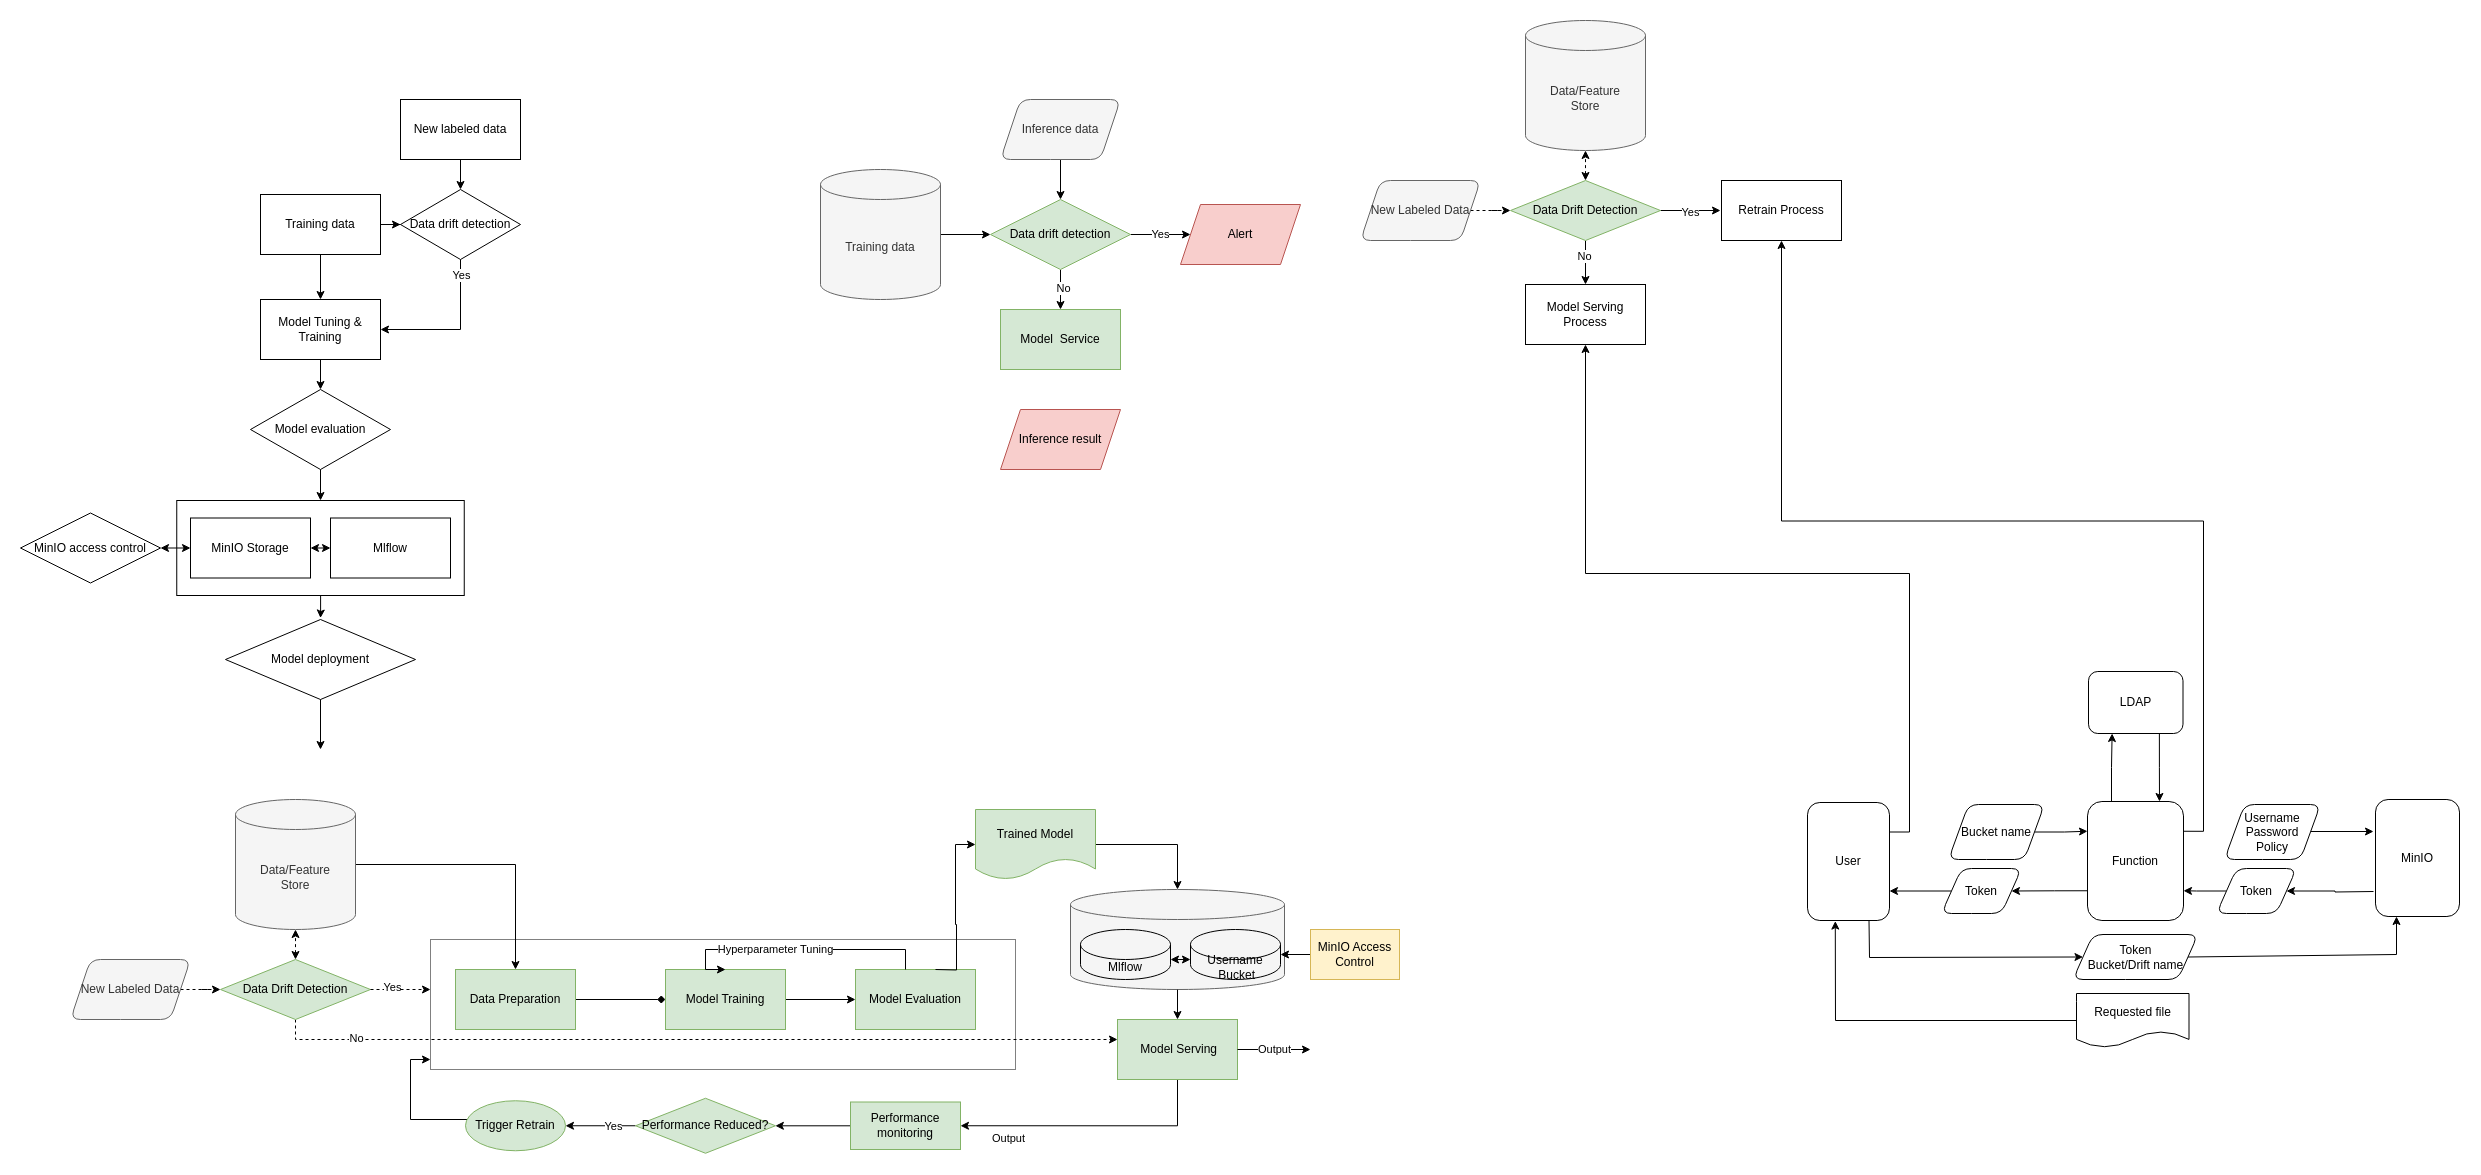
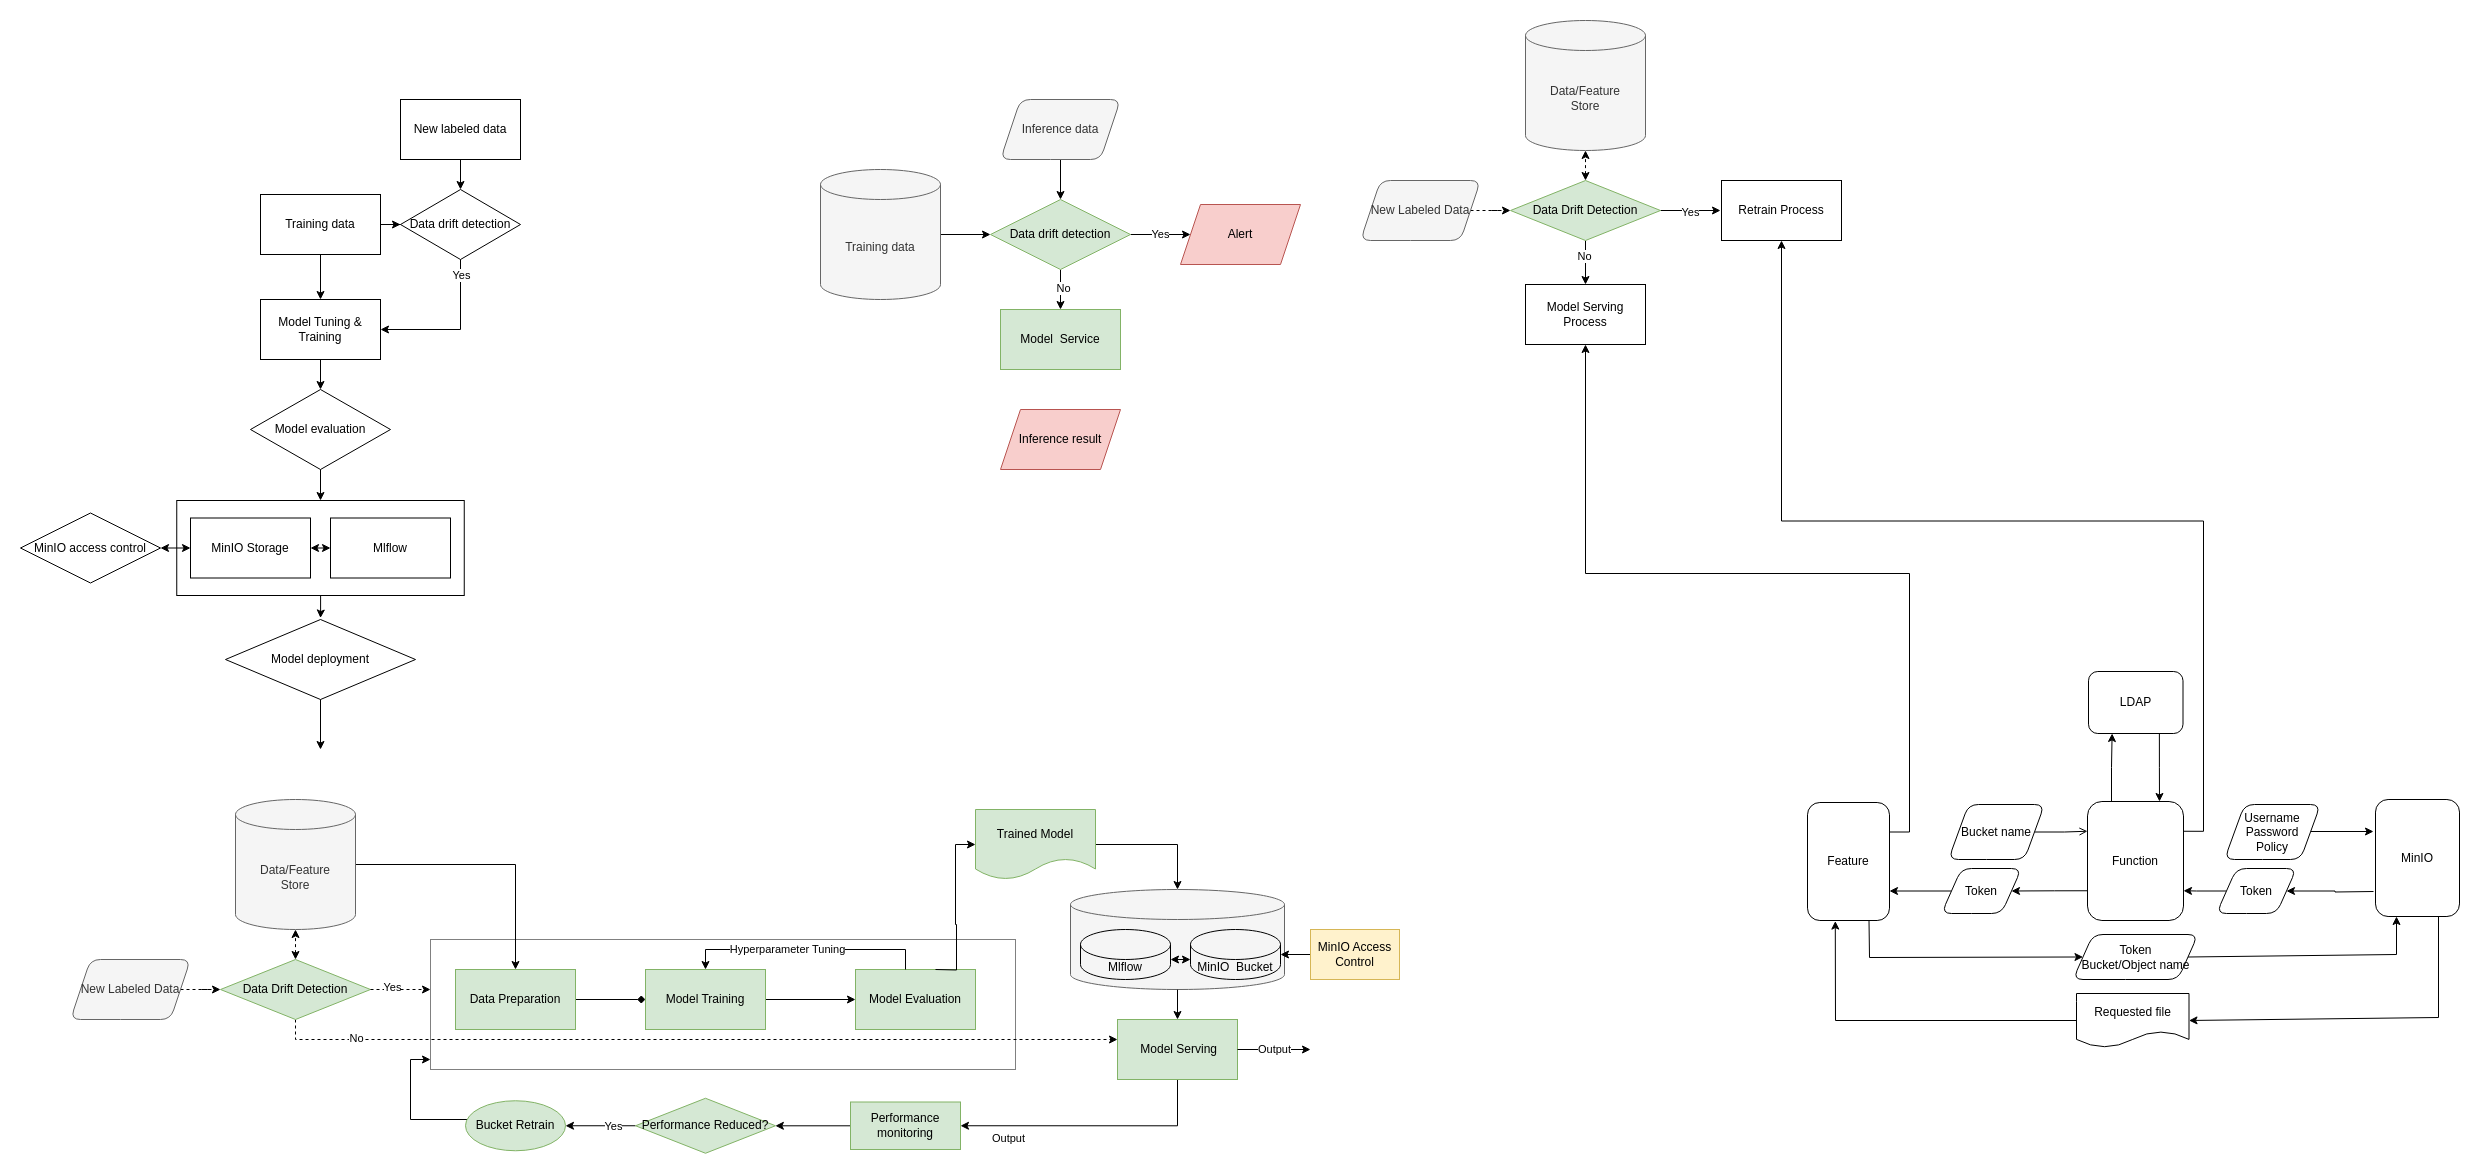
- <mxCell id="94" value="" style="edgeStyle=orthogonalEdgeStyle;rounded=0;orthogonalLoop=1;jettySize=auto;html=1;entryX=0;entryY=0.25;entryDx=0;entryDy=0;" edge="1" parent="1" source="95" target="89"><mxGeometry relative="1" as="geometry"><mxPoint x="2066" y="845" as="targetPoint" /><Array as="points"><mxPoint x="2064" y="831" /><mxPoint x="2066" y="831" /></Array></mxGeometry></mxCell>
+ <mxCell id="94" value="" style="edgeStyle=orthogonalEdgeStyle;rounded=0;orthogonalLoop=1;jettySize=auto;html=1;entryX=0;entryY=0.25;entryDx=0;entryDy=0;endArrow=open;" edge="1" parent="1" source="95" target="89"><mxGeometry relative="1" as="geometry"><mxPoint x="2066" y="845" as="targetPoint" /><Array as="points"><mxPoint x="2064" y="831" /><mxPoint x="2066" y="831" /></Array></mxGeometry></mxCell>
- <mxCell id="85" value="User" style="rounded=1;whiteSpace=wrap;html=1;" vertex="1" parent="1"><mxGeometry x="1807" y="802" width="82" height="118" as="geometry" /></mxCell>
+ <mxCell id="85" value="Feature" style="rounded=1;whiteSpace=wrap;html=1;" vertex="1" parent="1"><mxGeometry x="1807" y="802" width="82" height="118" as="geometry" /></mxCell>
- <mxCell id="102" value="Token&lt;br&gt;Bucket/Drift name" style="shape=parallelogram;perimeter=parallelogramPerimeter;whiteSpace=wrap;html=1;fixedSize=1;rounded=1;" vertex="1" parent="1"><mxGeometry x="2072.5" y="934" width="125" height="45" as="geometry" /></mxCell>
+ <mxCell id="102" value="Token&lt;br&gt;Bucket/Object name" style="shape=parallelogram;perimeter=parallelogramPerimeter;whiteSpace=wrap;html=1;fixedSize=1;rounded=1;" vertex="1" parent="1"><mxGeometry x="2072.5" y="934" width="125" height="45" as="geometry" /></mxCell>
- <mxCell id="65" value="Username &amp;nbsp;Bucket" style="shape=cylinder3;whiteSpace=wrap;html=1;boundedLbl=1;backgroundOutline=1;size=15;rounded=0;shadow=0;glass=0;sketch=0;fillColor=none;" parent="1" vertex="1"><mxGeometry x="1190" y="929" width="90" height="50" as="geometry" /></mxCell>
+ <mxCell id="65" value="MinIO &amp;nbsp;Bucket" style="shape=cylinder3;whiteSpace=wrap;html=1;boundedLbl=1;backgroundOutline=1;size=15;rounded=0;shadow=0;glass=0;sketch=0;fillColor=none;" parent="1" vertex="1"><mxGeometry x="1190" y="929" width="90" height="50" as="geometry" /></mxCell>
- <mxCell id="38" value="Model Training" style="rounded=0;whiteSpace=wrap;html=1;fillColor=#d5e8d4;strokeColor=#82b366;" parent="1" vertex="1"><mxGeometry x="665" y="969" width="120" height="60" as="geometry" /></mxCell>
+ <mxCell id="38" value="Model Training" style="rounded=0;whiteSpace=wrap;html=1;fillColor=#d5e8d4;strokeColor=#82b366;" parent="1" vertex="1"><mxGeometry x="645" y="969" width="120" height="60" as="geometry" /></mxCell>
+ <mxCell id="107" value="" style="endArrow=classic;html=1;rounded=0;exitX=0.75;exitY=1;exitDx=0;exitDy=0;entryX=1;entryY=0.5;entryDx=0;entryDy=0;" edge="1" parent="1" source="91" target="105"><mxGeometry width="50" height="50" relative="1" as="geometry"><mxPoint x="2099" y="938" as="sourcePoint" /><mxPoint x="2152" y="893" as="targetPoint" /><Array as="points"><mxPoint x="2438" y="1017" /></Array></mxGeometry></mxCell>
- <mxCell id="57" value="Trigger Retrain" style="ellipse;whiteSpace=wrap;html=1;rounded=0;shadow=0;glass=0;sketch=0;fillColor=#d5e8d4;strokeColor=#82b366;" parent="1" vertex="1"><mxGeometry x="465" y="1100.25" width="100" height="50" as="geometry" /></mxCell>
+ <mxCell id="57" value="Bucket Retrain" style="ellipse;whiteSpace=wrap;html=1;rounded=0;shadow=0;glass=0;sketch=0;fillColor=#d5e8d4;strokeColor=#82b366;" parent="1" vertex="1"><mxGeometry x="465" y="1100.25" width="100" height="50" as="geometry" /></mxCell>
